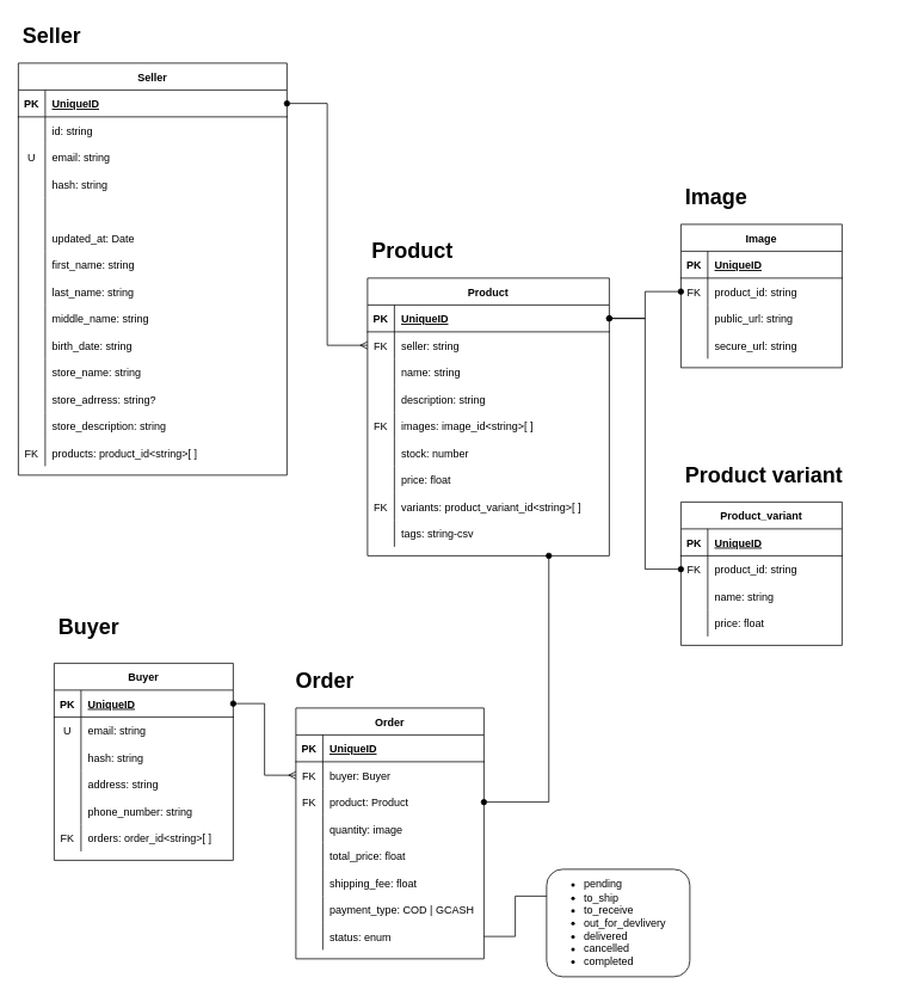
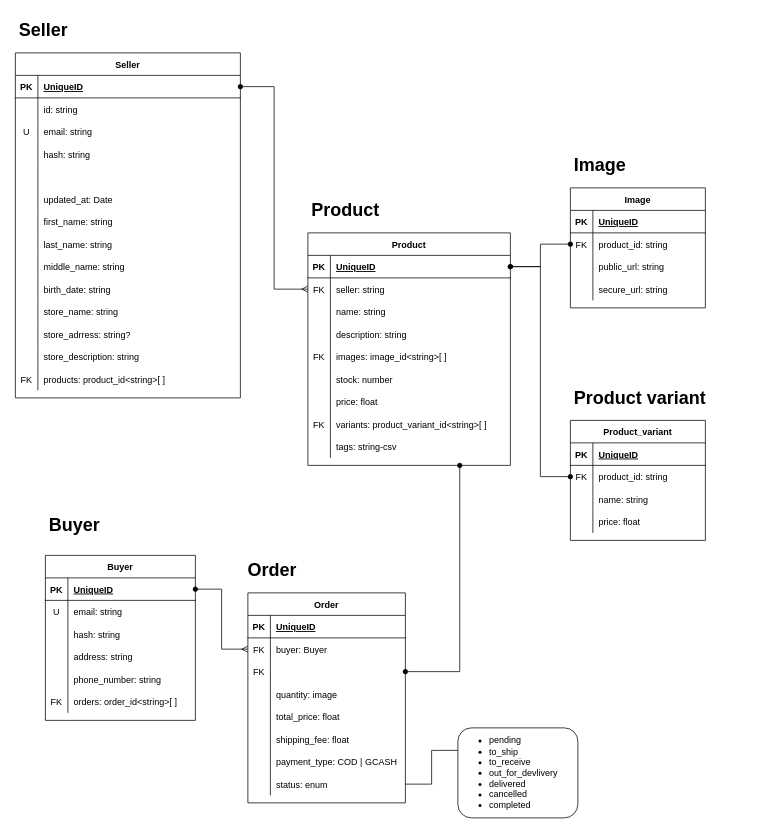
- <mxCell id="131" value="product: Product" style="shape=partialRectangle;connectable=0;fillColor=none;top=0;left=0;bottom=0;right=0;align=left;spacingLeft=6;overflow=hidden;" vertex="1" parent="129"><mxGeometry x="30" width="180" height="30" as="geometry" /></mxCell>
